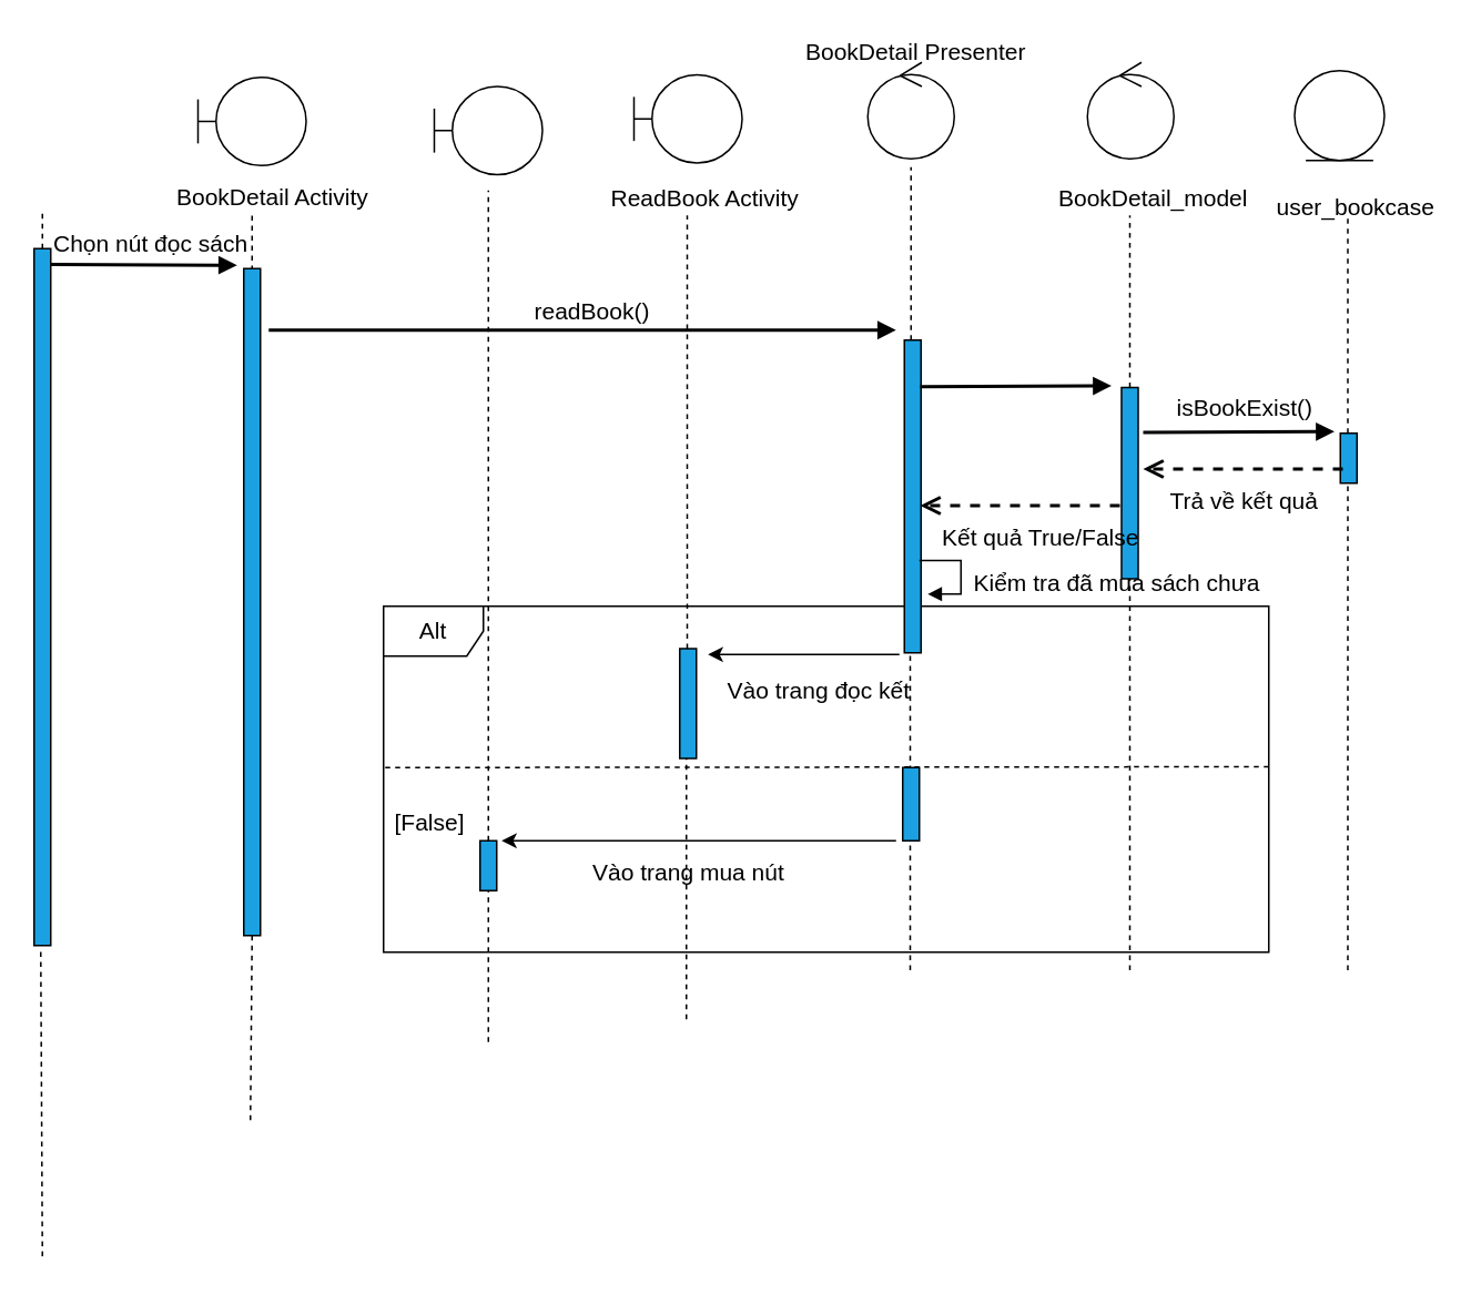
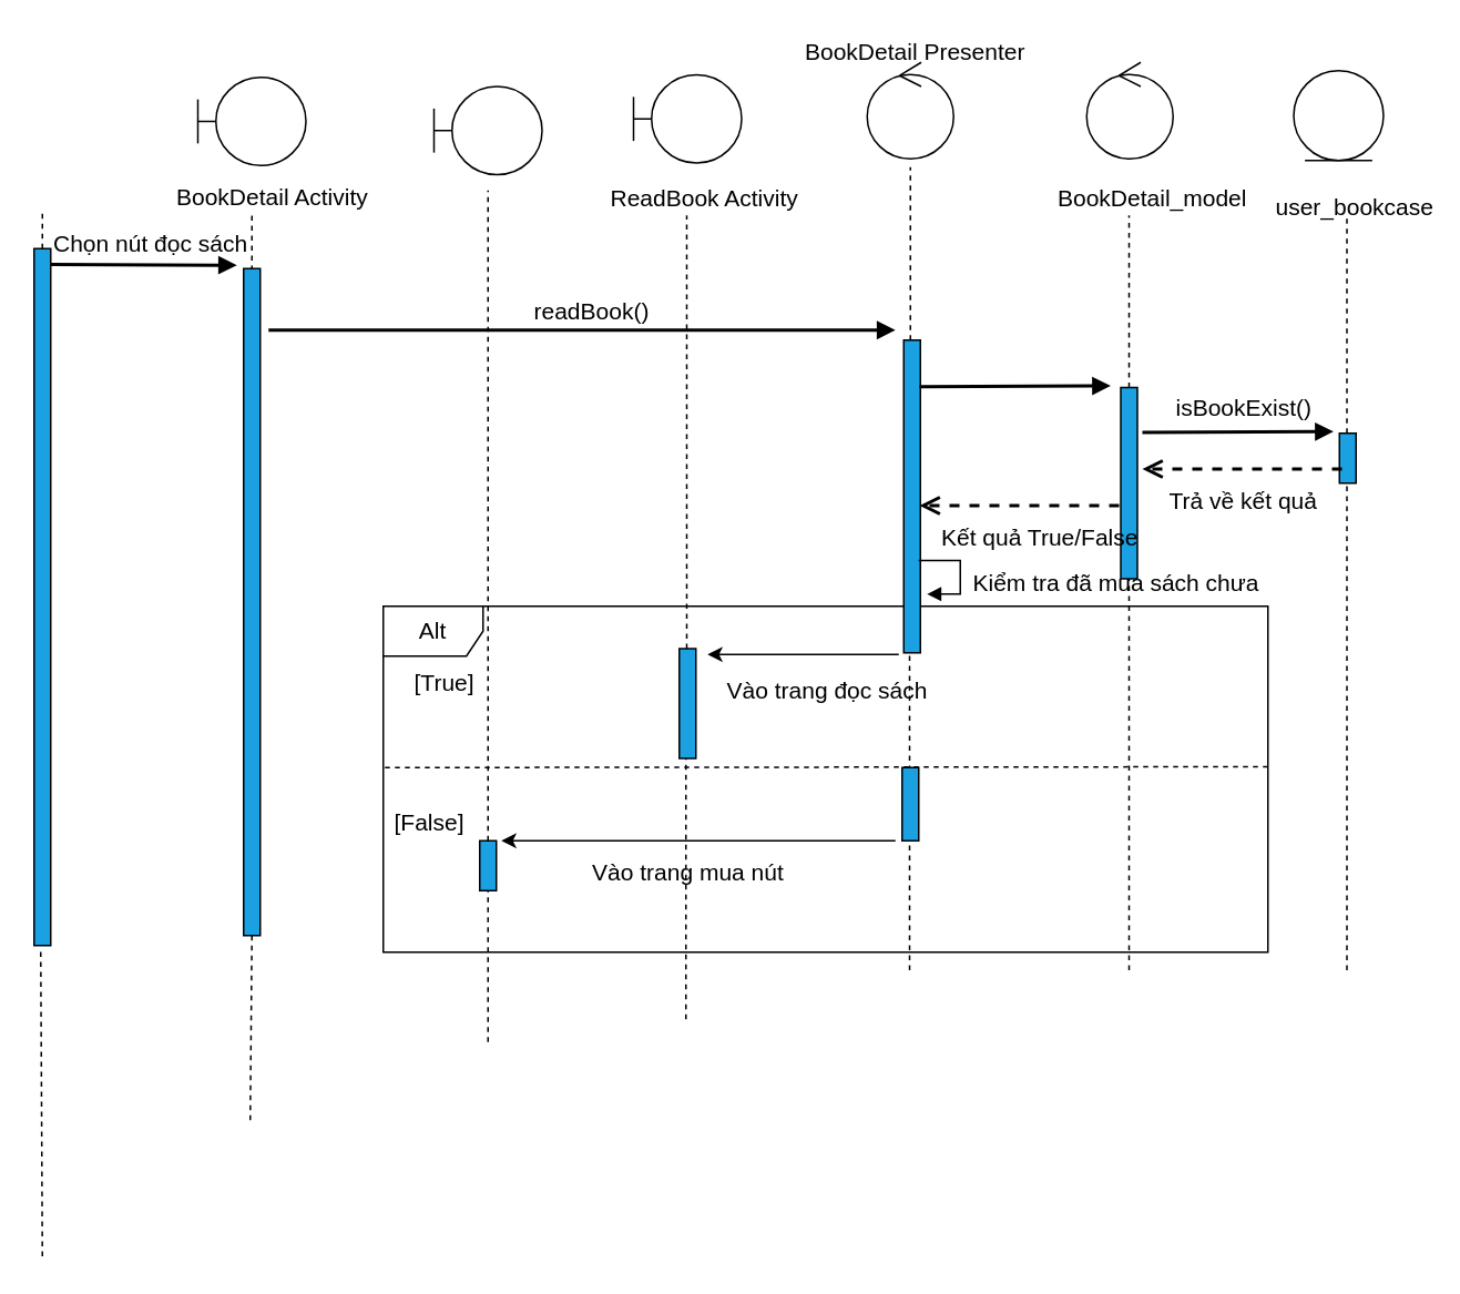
+ <mxCell id="50" value="[True]" style="text;html=1;resizable=0;points=[];autosize=1;align=left;verticalAlign=top;spacingTop=-4;fontSize=14;" parent="1" vertex="1"><mxGeometry x="247" y="399" width="41" height="14" as="geometry" /></mxCell>
- <mxCell id="51" value="Vào trang đọc kết" style="text;html=1;resizable=0;points=[];autosize=1;align=left;verticalAlign=top;spacingTop=-4;fontSize=14;" parent="1" vertex="1"><mxGeometry x="435" y="404" width="113" height="14" as="geometry" /></mxCell>
+ <mxCell id="51" value="Vào trang đọc sách" style="text;html=1;resizable=0;points=[];autosize=1;align=left;verticalAlign=top;spacingTop=-4;fontSize=14;" parent="1" vertex="1"><mxGeometry x="435" y="404" width="113" height="14" as="geometry" /></mxCell>
